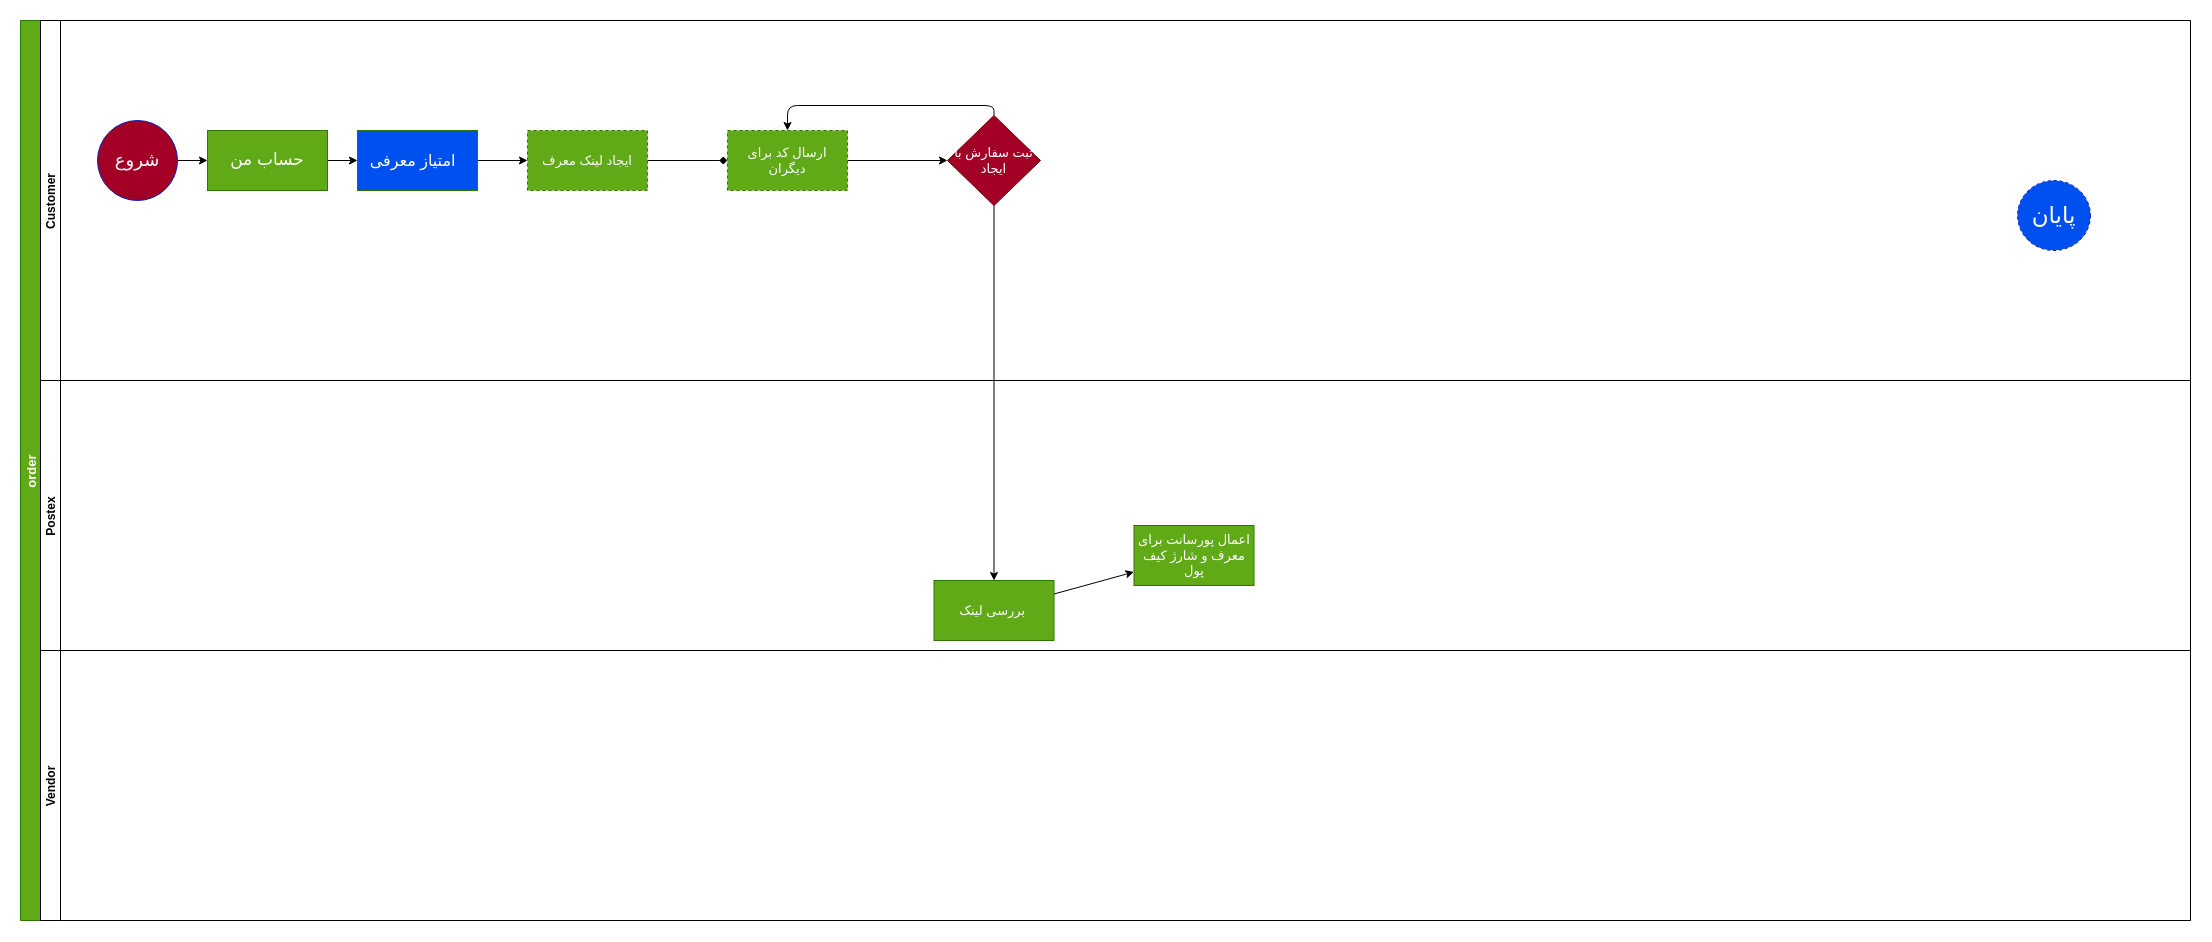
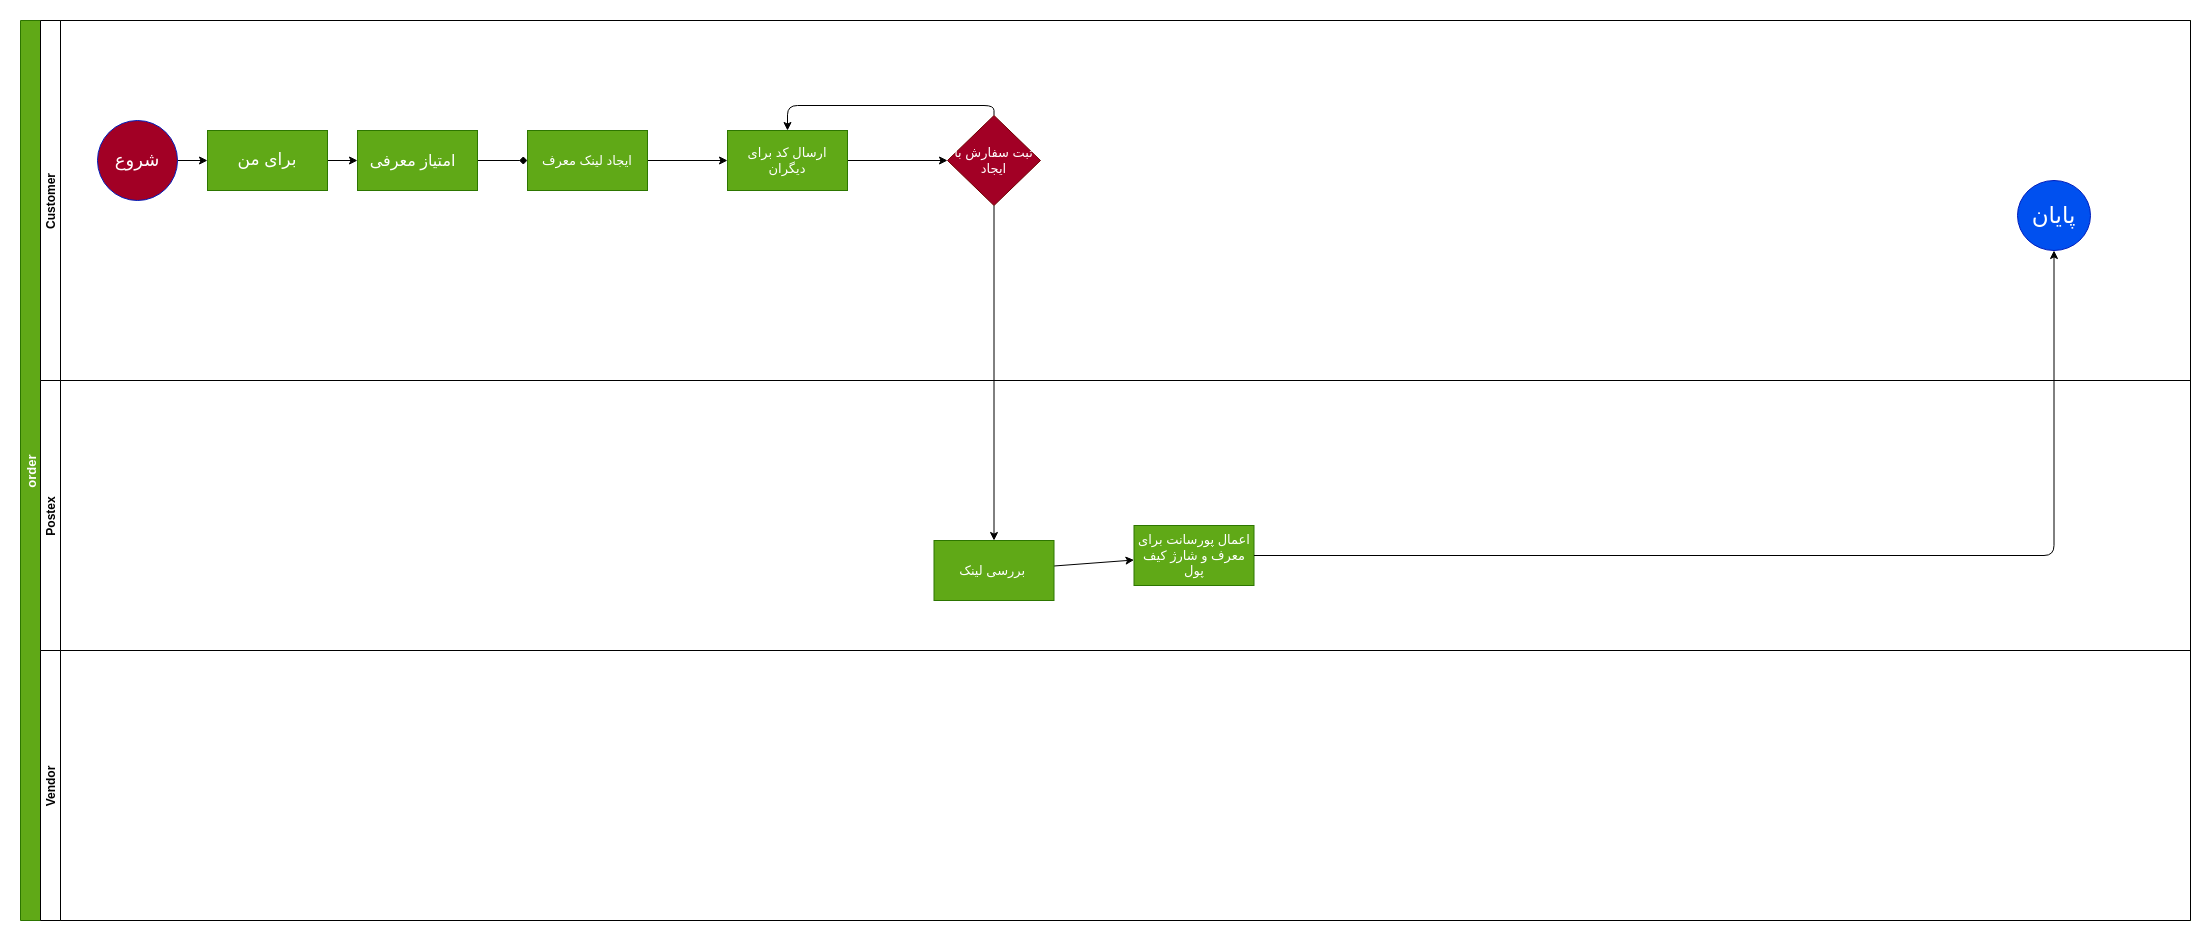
- <mxCell id="7" value="&lt;font style=&quot;font-size: 17px&quot;&gt;حساب من&lt;/font&gt;" style="whiteSpace=wrap;html=1;fontSize=13;fontColor=#ffffff;strokeColor=#2D7600;fillColor=#60a917;" vertex="1" parent="3"><mxGeometry x="167" y="110" width="120" height="60" as="geometry" /></mxCell>
+ <mxCell id="7" value="&lt;font style=&quot;font-size: 17px&quot;&gt;برای من&lt;/font&gt;" style="whiteSpace=wrap;html=1;fontSize=13;fontColor=#ffffff;strokeColor=#2D7600;fillColor=#60a917;" vertex="1" parent="3"><mxGeometry x="167" y="110" width="120" height="60" as="geometry" /></mxCell>
- <mxCell id="9" value="&lt;font style=&quot;font-size: 16px&quot;&gt;امتیاز معرفی&amp;nbsp;&amp;nbsp;&lt;/font&gt;" style="whiteSpace=wrap;html=1;fontSize=13;fontColor=#ffffff;strokeColor=#2D7600;fillColor=#0050ef;" vertex="1" parent="3"><mxGeometry x="317" y="110" width="120" height="60" as="geometry" /></mxCell>
+ <mxCell id="9" value="&lt;font style=&quot;font-size: 16px&quot;&gt;امتیاز معرفی&amp;nbsp;&amp;nbsp;&lt;/font&gt;" style="whiteSpace=wrap;html=1;fontSize=13;fontColor=#ffffff;strokeColor=#2D7600;fillColor=#60a917;" vertex="1" parent="3"><mxGeometry x="317" y="110" width="120" height="60" as="geometry" /></mxCell>
- <mxCell id="8" style="edgeStyle=none;html=1;exitX=1;exitY=0.5;exitDx=0;exitDy=0;entryX=0;entryY=0.5;entryDx=0;entryDy=0;" edge="1" parent="3" source="9" target="11"><mxGeometry relative="1" as="geometry" /></mxCell>
+ <mxCell id="8" style="edgeStyle=none;html=1;exitX=1;exitY=0.5;exitDx=0;exitDy=0;entryX=0;entryY=0.5;entryDx=0;entryDy=0;endArrow=diamond;" edge="1" parent="3" source="9" target="11"><mxGeometry relative="1" as="geometry" /></mxCell>
- <mxCell id="11" value="ایجاد لینک معرف" style="whiteSpace=wrap;html=1;fontSize=13;fontColor=#ffffff;strokeColor=#2D7600;fillColor=#60a917;dashed=1;" vertex="1" parent="3"><mxGeometry x="487" y="110" width="120" height="60" as="geometry" /></mxCell>
+ <mxCell id="11" value="ایجاد لینک معرف" style="whiteSpace=wrap;html=1;fontSize=13;fontColor=#ffffff;strokeColor=#2D7600;fillColor=#60a917;" vertex="1" parent="3"><mxGeometry x="487" y="110" width="120" height="60" as="geometry" /></mxCell>
- <mxCell id="10" style="edgeStyle=none;html=1;exitX=1;exitY=0.5;exitDx=0;exitDy=0;entryX=0;entryY=0.5;entryDx=0;entryDy=0;endArrow=diamond;" edge="1" parent="3" source="11" target="14"><mxGeometry relative="1" as="geometry" /></mxCell>
+ <mxCell id="10" style="edgeStyle=none;html=1;exitX=1;exitY=0.5;exitDx=0;exitDy=0;entryX=0;entryY=0.5;entryDx=0;entryDy=0;" edge="1" parent="3" source="11" target="14"><mxGeometry relative="1" as="geometry" /></mxCell>
- <mxCell id="14" value="ارسال کد برای دیگران" style="whiteSpace=wrap;html=1;fontSize=13;fontColor=#ffffff;strokeColor=#2D7600;fillColor=#60a917;dashed=1;" vertex="1" parent="3"><mxGeometry x="687" y="110" width="120" height="60" as="geometry" /></mxCell>
+ <mxCell id="14" value="ارسال کد برای دیگران" style="whiteSpace=wrap;html=1;fontSize=13;fontColor=#ffffff;strokeColor=#2D7600;fillColor=#60a917;" vertex="1" parent="3"><mxGeometry x="687" y="110" width="120" height="60" as="geometry" /></mxCell>
- <mxCell id="12" value="&lt;font style=&quot;font-size: 23px&quot;&gt;پایان&lt;/font&gt;" style="ellipse;whiteSpace=wrap;html=1;fillColor=#0050ef;strokeColor=#001DBC;fontColor=#ffffff;dashed=1;" vertex="1" parent="3"><mxGeometry x="1977" y="160" width="73" height="70" as="geometry" /></mxCell>
+ <mxCell id="12" value="&lt;font style=&quot;font-size: 23px&quot;&gt;پایان&lt;/font&gt;" style="ellipse;whiteSpace=wrap;html=1;fillColor=#0050ef;strokeColor=#001DBC;fontColor=#ffffff;" vertex="1" parent="3"><mxGeometry x="1977" y="160" width="73" height="70" as="geometry" /></mxCell>
+ <mxCell id="23" style="edgeStyle=orthogonalEdgeStyle;html=1;exitX=1;exitY=0.5;exitDx=0;exitDy=0;" edge="1" parent="2" source="20" target="12"><mxGeometry relative="1" as="geometry" /></mxCell>
- <mxCell id="19" value="بررسی لینک&amp;nbsp;" style="whiteSpace=wrap;html=1;fontSize=13;fontColor=#ffffff;strokeColor=#2D7600;fillColor=#60a917;" vertex="1" parent="17"><mxGeometry x="893.5" y="200" width="120" height="60" as="geometry" /></mxCell>
+ <mxCell id="19" value="بررسی لینک&amp;nbsp;" style="whiteSpace=wrap;html=1;fontSize=13;fontColor=#ffffff;strokeColor=#2D7600;fillColor=#60a917;" vertex="1" parent="17"><mxGeometry x="893.5" y="160" width="120" height="60" as="geometry" /></mxCell>
